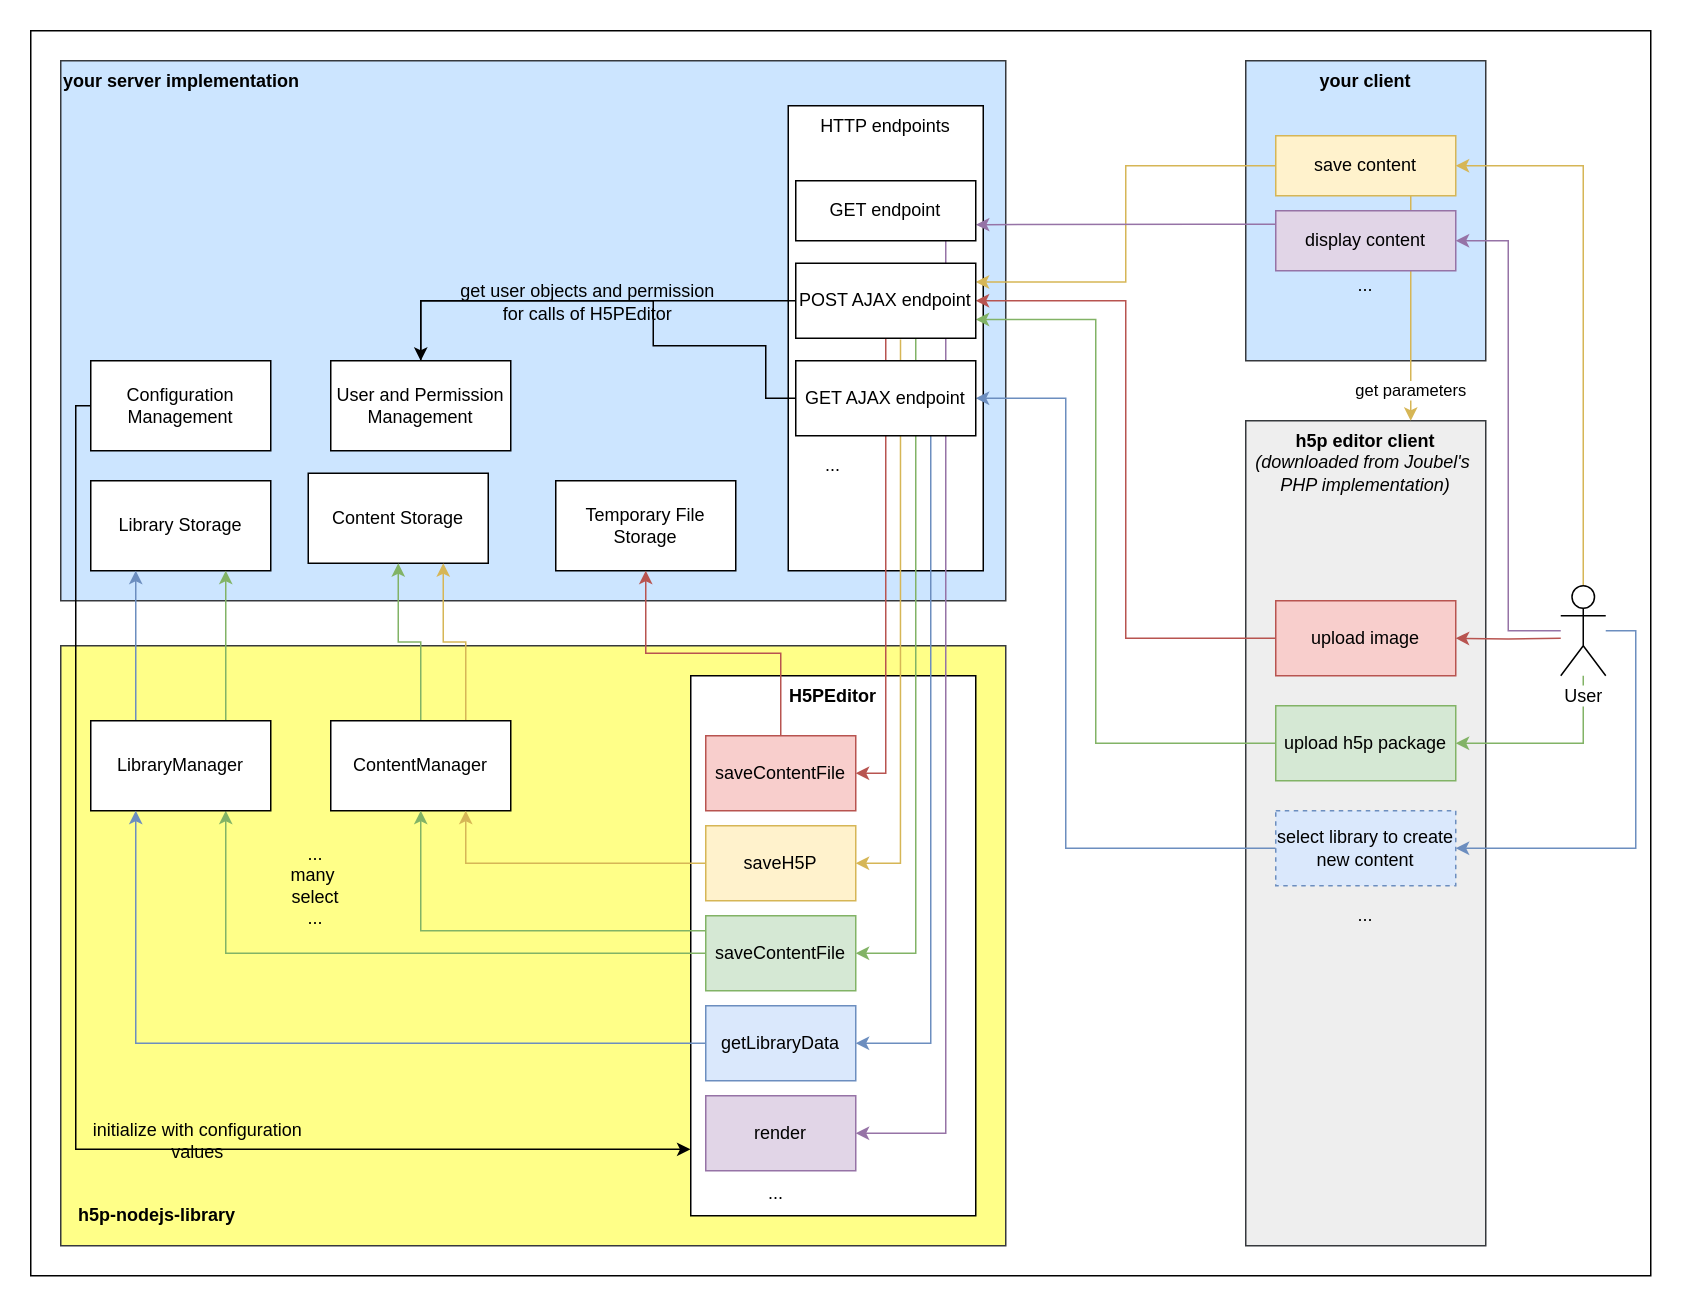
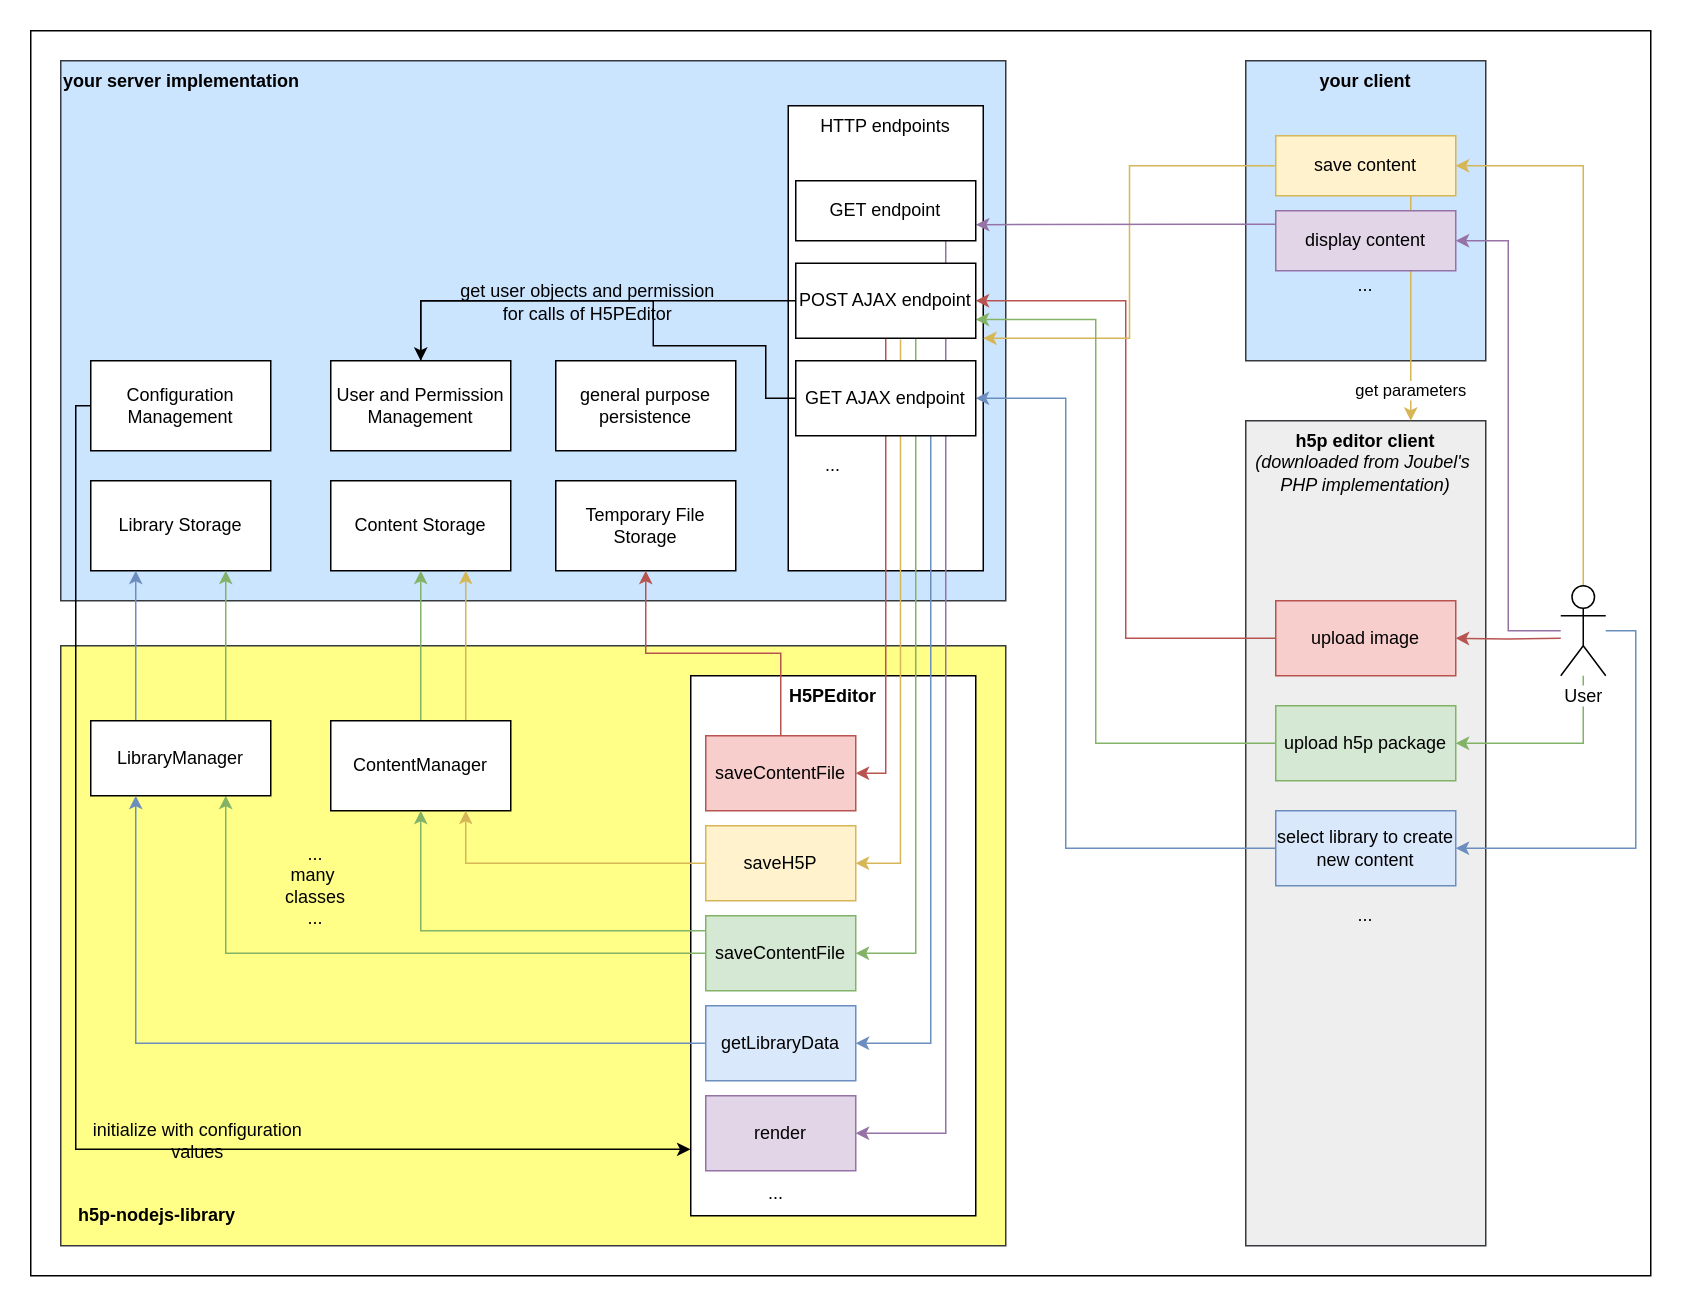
- <mxCell id="38" style="edgeStyle=orthogonalEdgeStyle;rounded=0;orthogonalLoop=1;jettySize=auto;html=1;entryX=1;entryY=0.25;entryDx=0;entryDy=0;fillColor=#fff2cc;strokeColor=#d6b656;" edge="1" parent="1" source="40" target="60"><mxGeometry relative="1" as="geometry" /></mxCell>
+ <mxCell id="38" style="edgeStyle=orthogonalEdgeStyle;rounded=0;orthogonalLoop=1;jettySize=auto;html=1;fillColor=#fff2cc;strokeColor=#d6b656;" edge="1" parent="1" source="40" target="15"><mxGeometry relative="1" as="geometry" /></mxCell>
+ <mxCell id="14" value="general purpose persistence" style="rounded=0;whiteSpace=wrap;html=1;align=center;" vertex="1" parent="1"><mxGeometry x="370" y="240" width="120" height="60" as="geometry" /></mxCell>
- <mxCell id="8" value="Content Storage" style="rounded=0;whiteSpace=wrap;html=1;" vertex="1" parent="1"><mxGeometry x="205" y="315" width="120" height="60" as="geometry" /></mxCell>
+ <mxCell id="8" value="Content Storage" style="rounded=0;whiteSpace=wrap;html=1;" vertex="1" parent="1"><mxGeometry x="220" y="320" width="120" height="60" as="geometry" /></mxCell>
- <mxCell id="48" value="LibraryManager" style="rounded=0;whiteSpace=wrap;html=1;align=center;" vertex="1" parent="1"><mxGeometry x="60" y="480" width="120" height="60" as="geometry" /></mxCell>
+ <mxCell id="48" value="LibraryManager" style="rounded=0;whiteSpace=wrap;html=1;align=center;" vertex="1" parent="1"><mxGeometry x="60" y="480" width="120" height="50" as="geometry" /></mxCell>
- <mxCell id="50" value="select library to create new content" style="rounded=0;whiteSpace=wrap;html=1;align=center;fillColor=#dae8fc;strokeColor=#6c8ebf;dashed=1;" vertex="1" parent="1"><mxGeometry x="850" y="540" width="120" height="50" as="geometry" /></mxCell>
+ <mxCell id="50" value="select library to create new content" style="rounded=0;whiteSpace=wrap;html=1;align=center;fillColor=#dae8fc;strokeColor=#6c8ebf;" vertex="1" parent="1"><mxGeometry x="850" y="540" width="120" height="50" as="geometry" /></mxCell>
- <mxCell id="65" value="... many&amp;nbsp; select ..." style="text;html=1;strokeColor=none;fillColor=none;align=center;verticalAlign=middle;whiteSpace=wrap;rounded=0;labelBackgroundColor=none;" vertex="1" parent="1"><mxGeometry x="190" y="580" width="40" height="20" as="geometry" /></mxCell>
+ <mxCell id="65" value="... many&amp;nbsp; classes ..." style="text;html=1;strokeColor=none;fillColor=none;align=center;verticalAlign=middle;whiteSpace=wrap;rounded=0;labelBackgroundColor=none;" vertex="1" parent="1"><mxGeometry x="190" y="580" width="40" height="20" as="geometry" /></mxCell>
